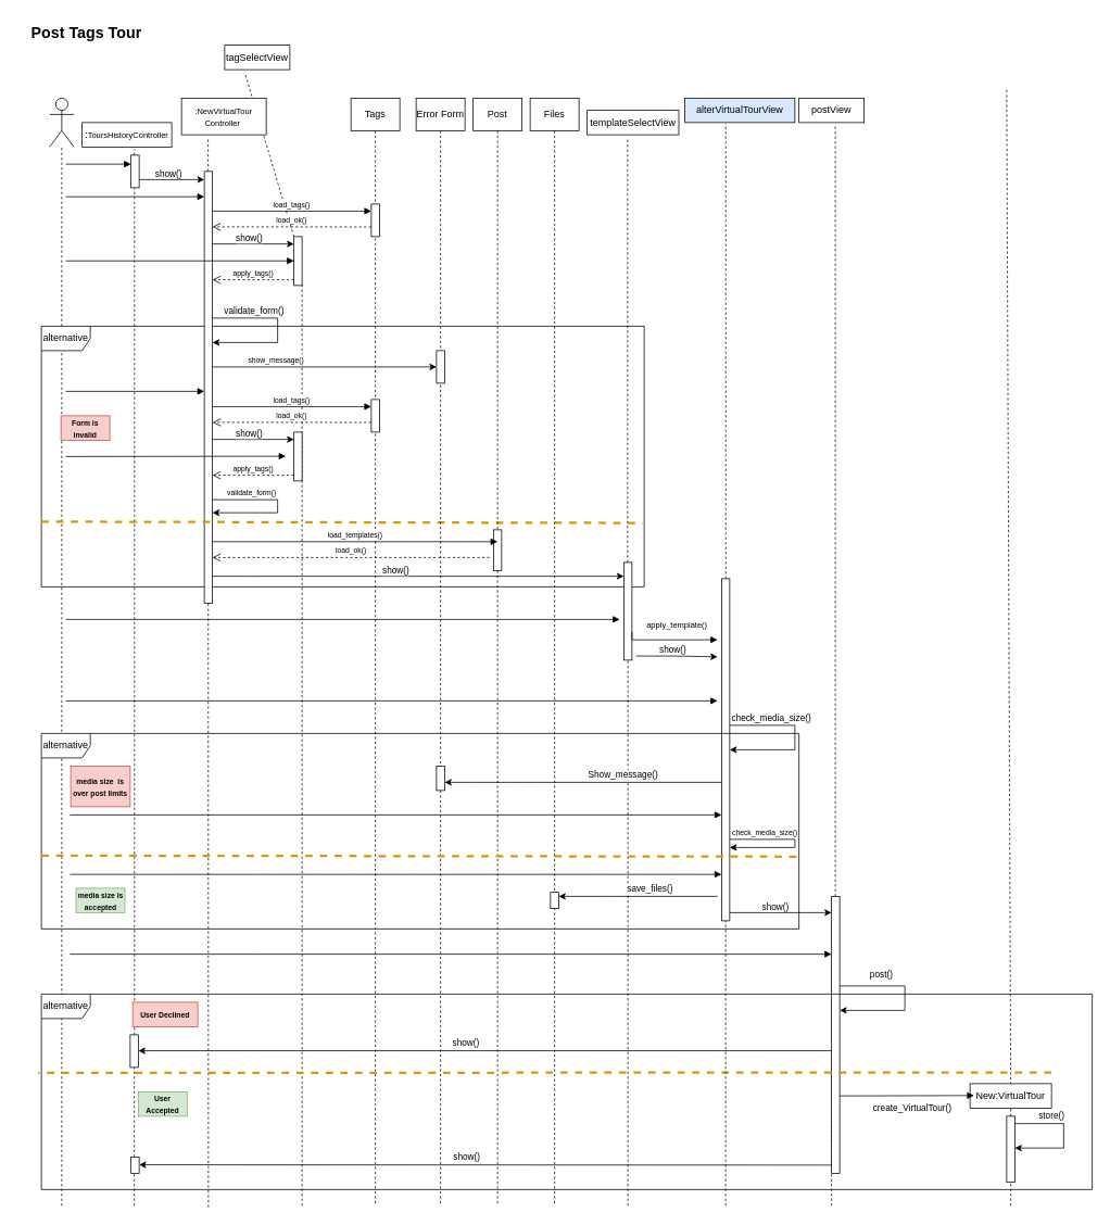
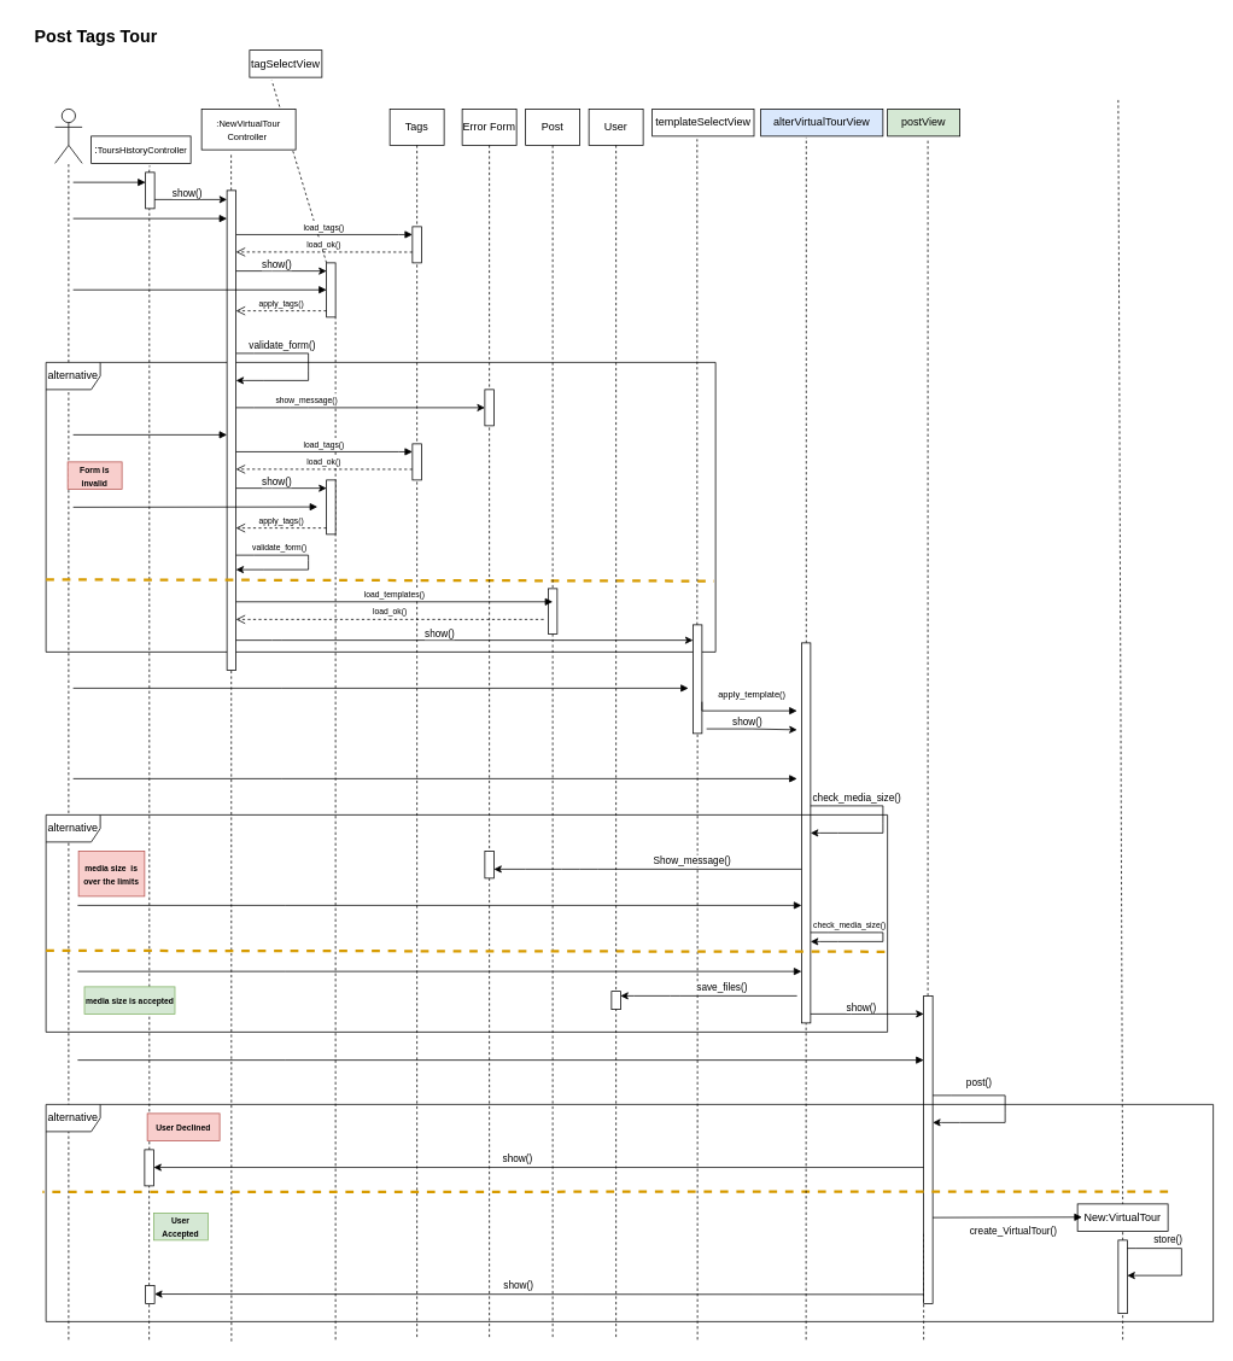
- <mxCell id="112" value="postView" style="rounded=0;whiteSpace=wrap;html=1;" vertex="1" parent="1"><mxGeometry x="980" y="120" width="80" height="30" as="geometry" /></mxCell>
+ <mxCell id="112" value="postView" style="rounded=0;whiteSpace=wrap;html=1;fillColor=#d5e8d4;" vertex="1" parent="1"><mxGeometry x="980" y="120" width="80" height="30" as="geometry" /></mxCell>
- <mxCell id="102" value="Files" style="shape=umlLifeline;perimeter=lifelinePerimeter;whiteSpace=wrap;html=1;container=0;dropTarget=0;collapsible=0;recursiveResize=0;outlineConnect=0;portConstraint=eastwest;newEdgeStyle={&quot;edgeStyle&quot;:&quot;elbowEdgeStyle&quot;,&quot;elbow&quot;:&quot;vertical&quot;,&quot;curved&quot;:0,&quot;rounded&quot;:0};" vertex="1" parent="1"><mxGeometry x="650" y="120" width="60" height="1360" as="geometry" /></mxCell>
+ <mxCell id="102" value="User" style="shape=umlLifeline;perimeter=lifelinePerimeter;whiteSpace=wrap;html=1;container=0;dropTarget=0;collapsible=0;recursiveResize=0;outlineConnect=0;portConstraint=eastwest;newEdgeStyle={&quot;edgeStyle&quot;:&quot;elbowEdgeStyle&quot;,&quot;elbow&quot;:&quot;vertical&quot;,&quot;curved&quot;:0,&quot;rounded&quot;:0};" vertex="1" parent="1"><mxGeometry x="650" y="120" width="60" height="1360" as="geometry" /></mxCell>
- <mxCell id="110" value="templateSelectView" style="rounded=0;whiteSpace=wrap;html=1;" vertex="1" parent="1"><mxGeometry x="720" y="135" width="112.5" height="30" as="geometry" /></mxCell>
+ <mxCell id="110" value="templateSelectView" style="rounded=0;whiteSpace=wrap;html=1;" vertex="1" parent="1"><mxGeometry x="720" y="120" width="112.5" height="30" as="geometry" /></mxCell>
- <mxCell id="84" value="&lt;font style=&quot;font-size: 9px;&quot;&gt;&lt;b&gt;media size&amp;nbsp; is over post limits&lt;/b&gt;&lt;/font&gt;" style="text;html=1;strokeColor=#b85450;fillColor=#f8cecc;align=center;verticalAlign=middle;whiteSpace=wrap;rounded=0;" vertex="1" parent="1"><mxGeometry x="86" y="940" width="73" height="50" as="geometry" /></mxCell>
+ <mxCell id="84" value="&lt;font style=&quot;font-size: 9px;&quot;&gt;&lt;b&gt;media size&amp;nbsp; is over the limits&lt;/b&gt;&lt;/font&gt;" style="text;html=1;strokeColor=#b85450;fillColor=#f8cecc;align=center;verticalAlign=middle;whiteSpace=wrap;rounded=0;" vertex="1" parent="1"><mxGeometry x="86" y="940" width="73" height="50" as="geometry" /></mxCell>
- <mxCell id="88" value="&lt;font style=&quot;font-size: 9px;&quot;&gt;&lt;b&gt;media size is accepted&lt;br&gt;&lt;/b&gt;&lt;/font&gt;" style="text;html=1;strokeColor=#82b366;fillColor=#d5e8d4;align=center;verticalAlign=middle;whiteSpace=wrap;rounded=0;" vertex="1" parent="1"><mxGeometry x="92.5" y="1090" width="60" height="30" as="geometry" /></mxCell>
+ <mxCell id="88" value="&lt;font style=&quot;font-size: 9px;&quot;&gt;&lt;b&gt;media size is accepted&lt;br&gt;&lt;/b&gt;&lt;/font&gt;" style="text;html=1;strokeColor=#82b366;fillColor=#d5e8d4;align=center;verticalAlign=middle;whiteSpace=wrap;rounded=0;" vertex="1" parent="1"><mxGeometry x="92.5" y="1090" width="100" height="30" as="geometry" /></mxCell>
